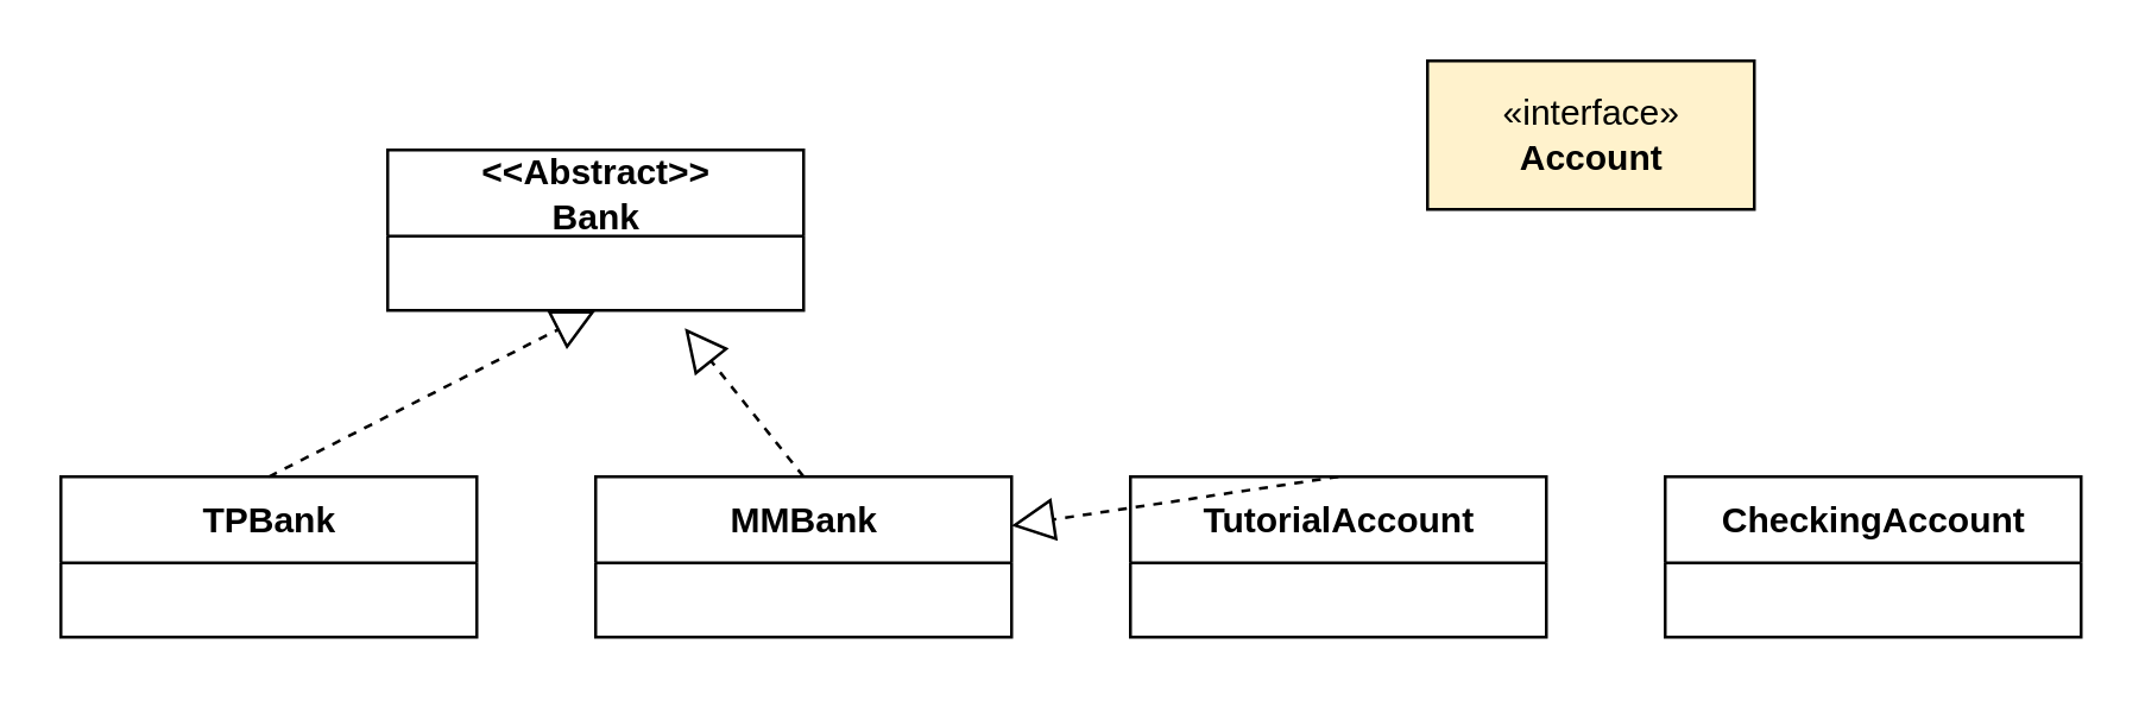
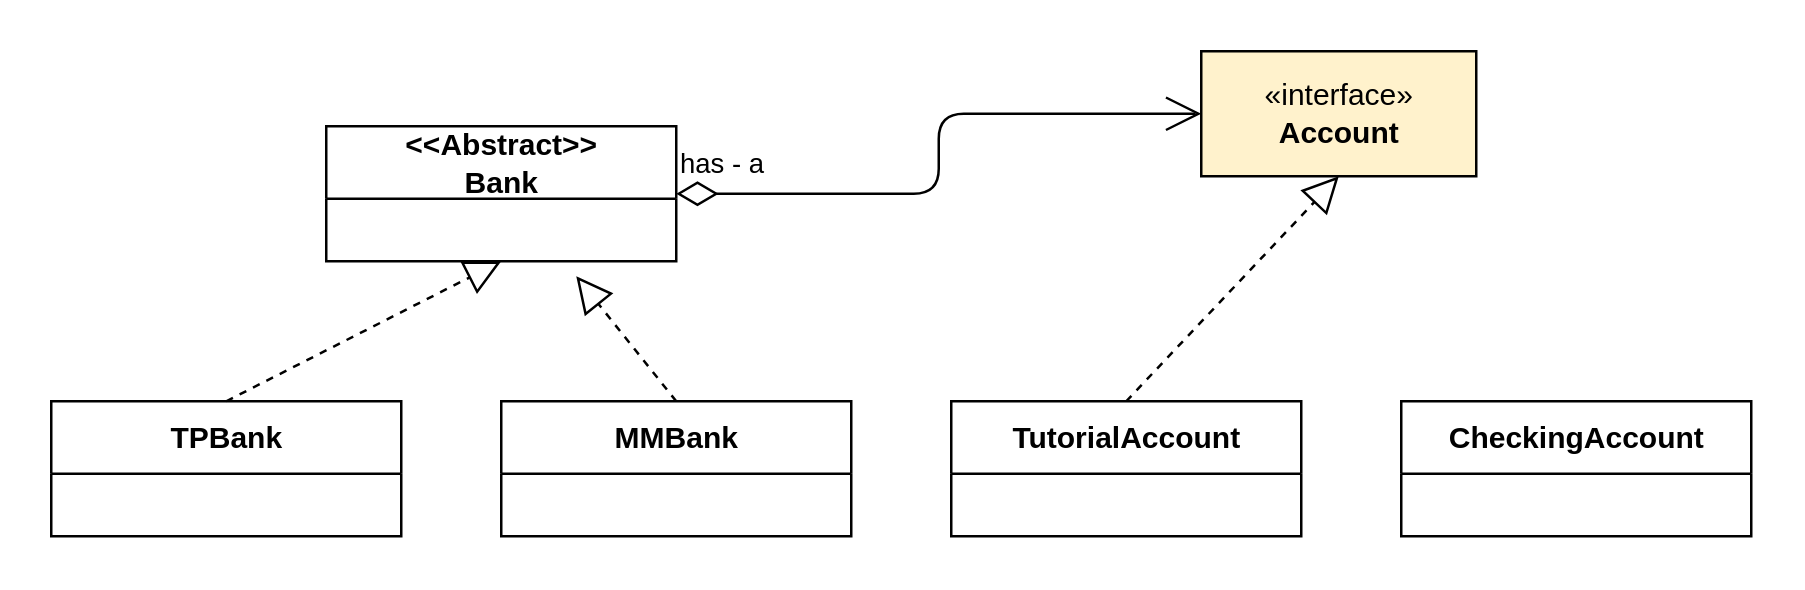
+ <mxCell id="11" value="&lt;div&gt;has - a&lt;/div&gt;" style="endArrow=open;html=1;endSize=12;startArrow=diamondThin;startSize=14;startFill=0;edgeStyle=orthogonalEdgeStyle;align=left;verticalAlign=bottom;exitX=1;exitY=0.5;exitDx=0;exitDy=0;entryX=0;entryY=0.5;entryDx=0;entryDy=0;" edge="1" parent="1" source="4" target="3"><mxGeometry x="-1" y="3" relative="1" as="geometry"><mxPoint x="320" y="30" as="sourcePoint" /><mxPoint x="480" y="70" as="targetPoint" /></mxGeometry></mxCell>
- <mxCell id="10" value="" style="endArrow=block;dashed=1;endFill=0;endSize=12;html=1;exitX=0.5;exitY=0;exitDx=0;exitDy=0;" edge="1" parent="1" source="2" target="7"><mxGeometry width="160" relative="1" as="geometry"><mxPoint x="430" y="146" as="sourcePoint" /><mxPoint x="540" y="90" as="targetPoint" /></mxGeometry></mxCell>
+ <mxCell id="10" value="" style="endArrow=block;dashed=1;endFill=0;endSize=12;html=1;exitX=0.5;exitY=0;exitDx=0;exitDy=0;entryX=0.5;entryY=1;entryDx=0;entryDy=0;" edge="1" parent="1" source="2" target="3"><mxGeometry width="160" relative="1" as="geometry"><mxPoint x="430" y="146" as="sourcePoint" /><mxPoint x="540" y="90" as="targetPoint" /></mxGeometry></mxCell>
